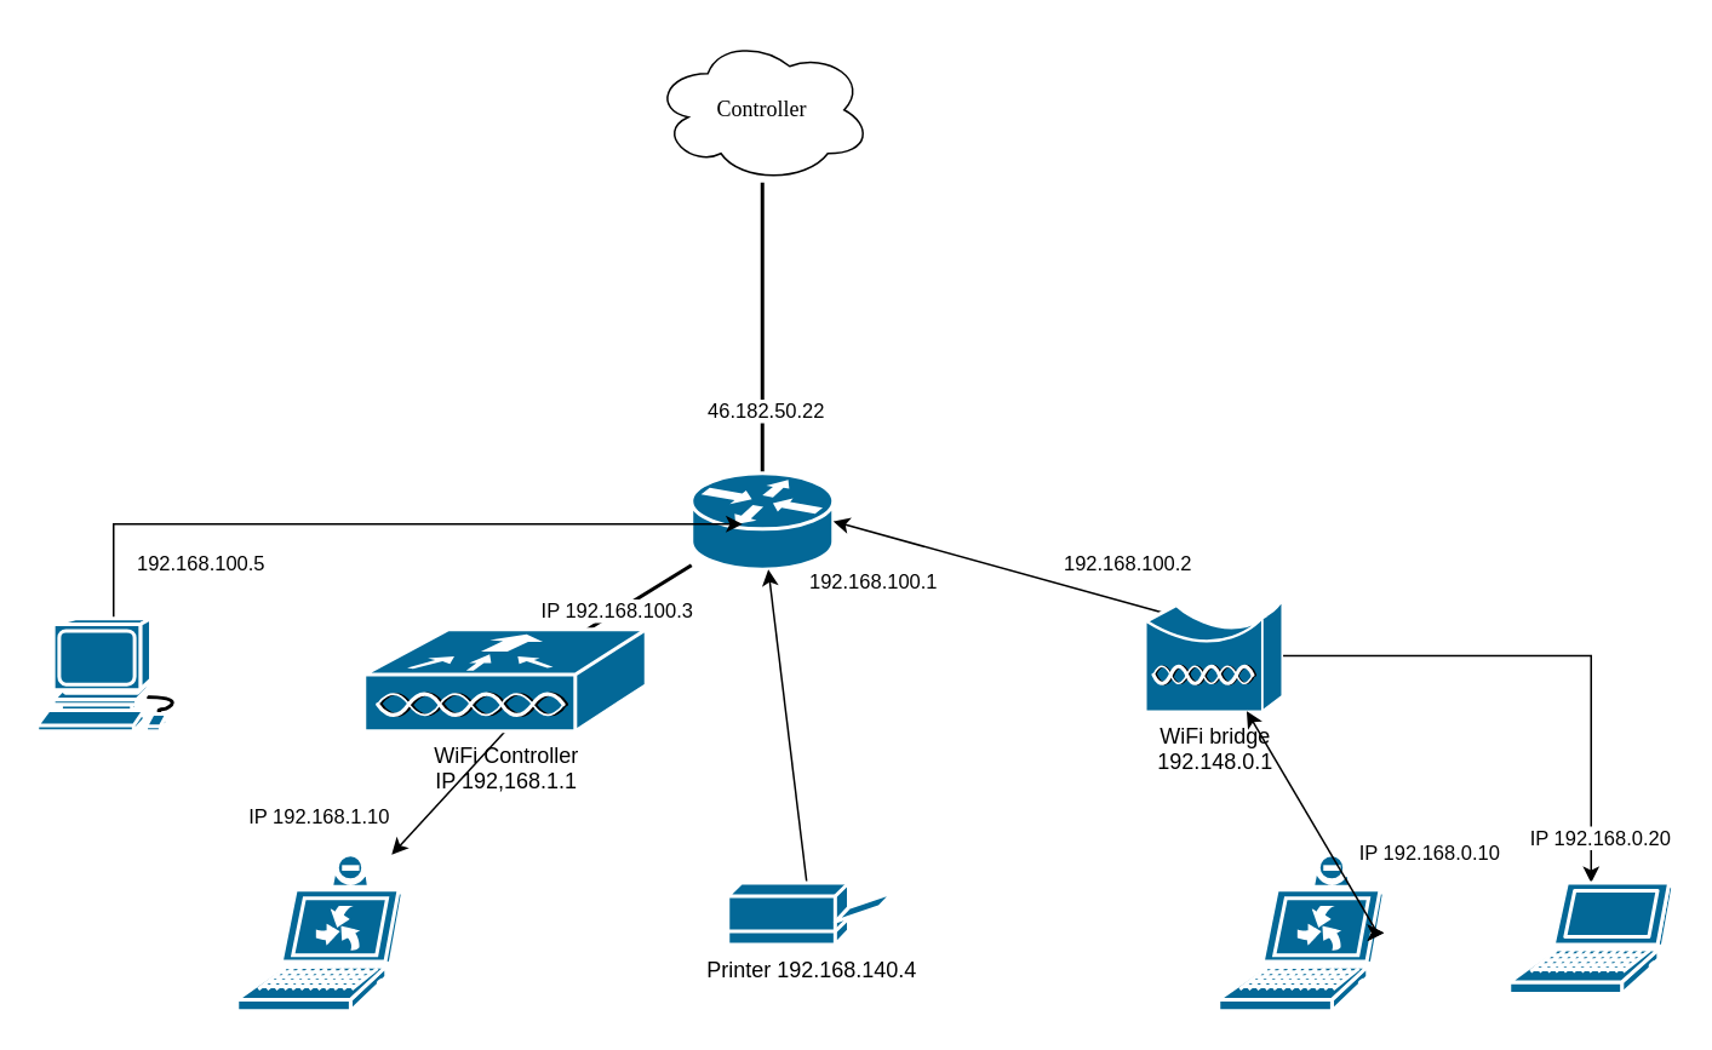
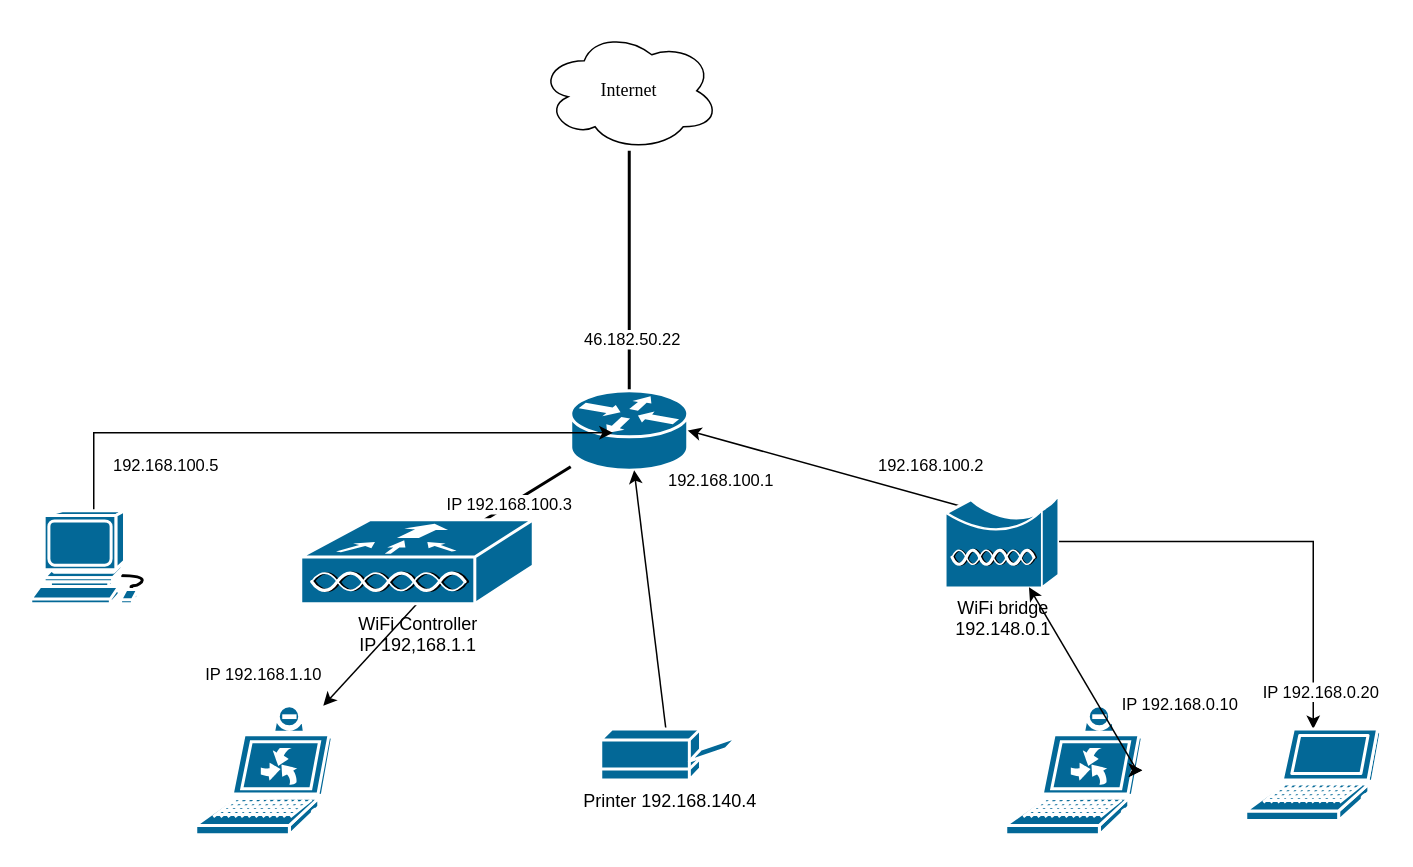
- <mxCell id="4" value="Controller" style="ellipse;shape=cloud;whiteSpace=wrap;html=1;rounded=0;shadow=0;comic=0;strokeWidth=1;fontFamily=Verdana;fontSize=12;" parent="1" vertex="1"><mxGeometry x="359" y="20" width="120" height="80" as="geometry" /></mxCell>
+ <mxCell id="4" value="Internet" style="ellipse;shape=cloud;whiteSpace=wrap;html=1;rounded=0;shadow=0;comic=0;strokeWidth=1;fontFamily=Verdana;fontSize=12;" parent="1" vertex="1"><mxGeometry x="359" y="20" width="120" height="80" as="geometry" /></mxCell>
